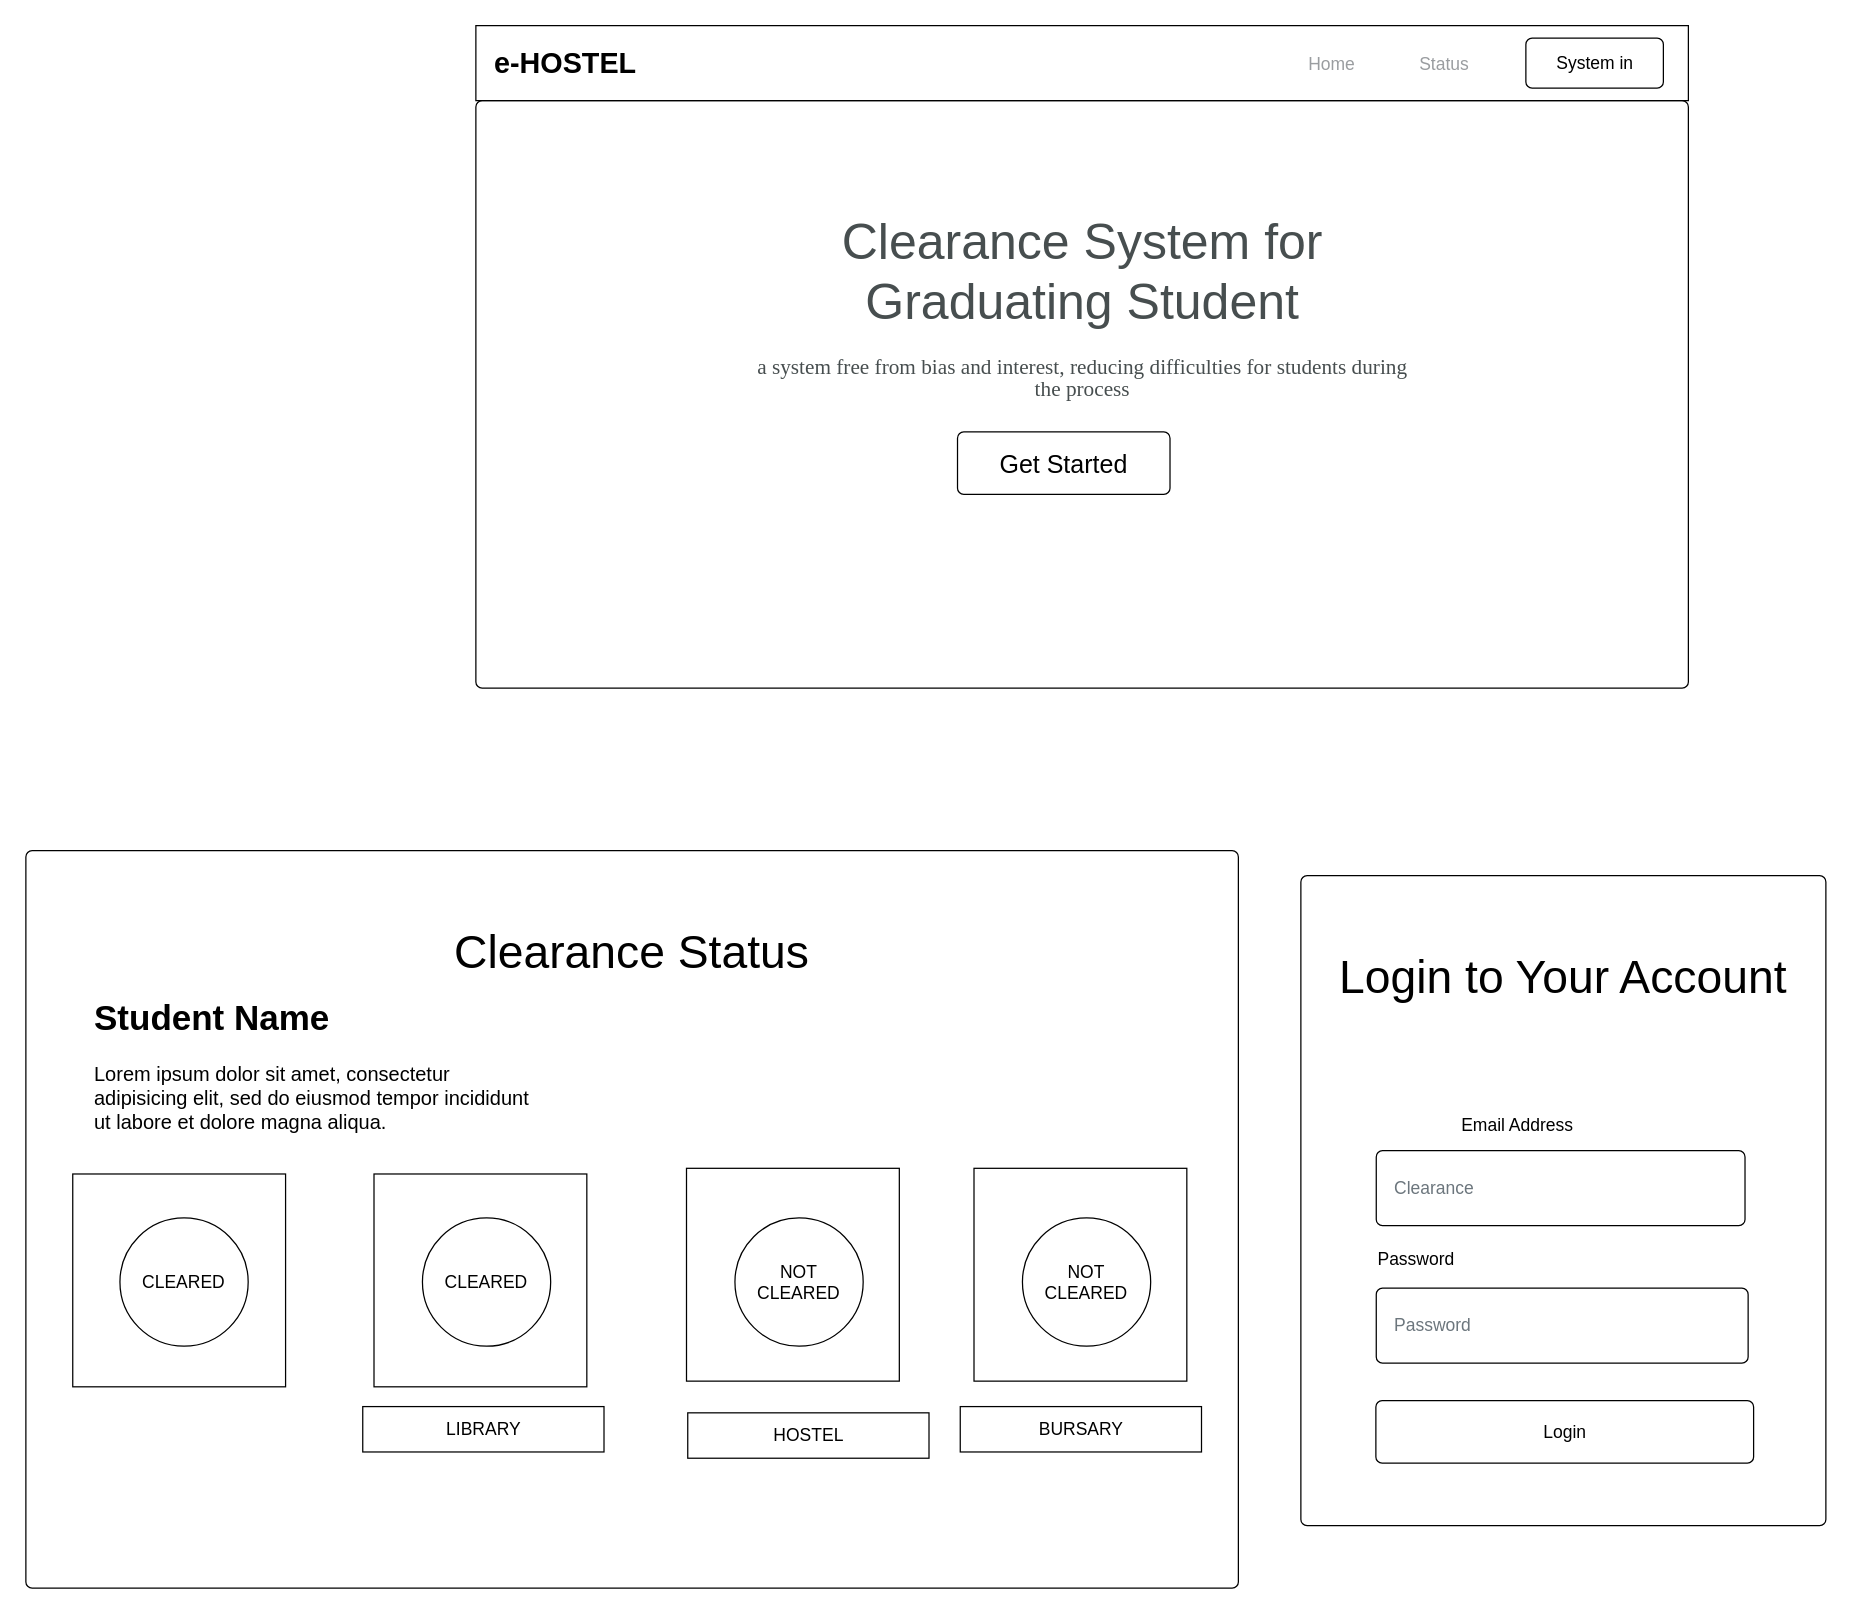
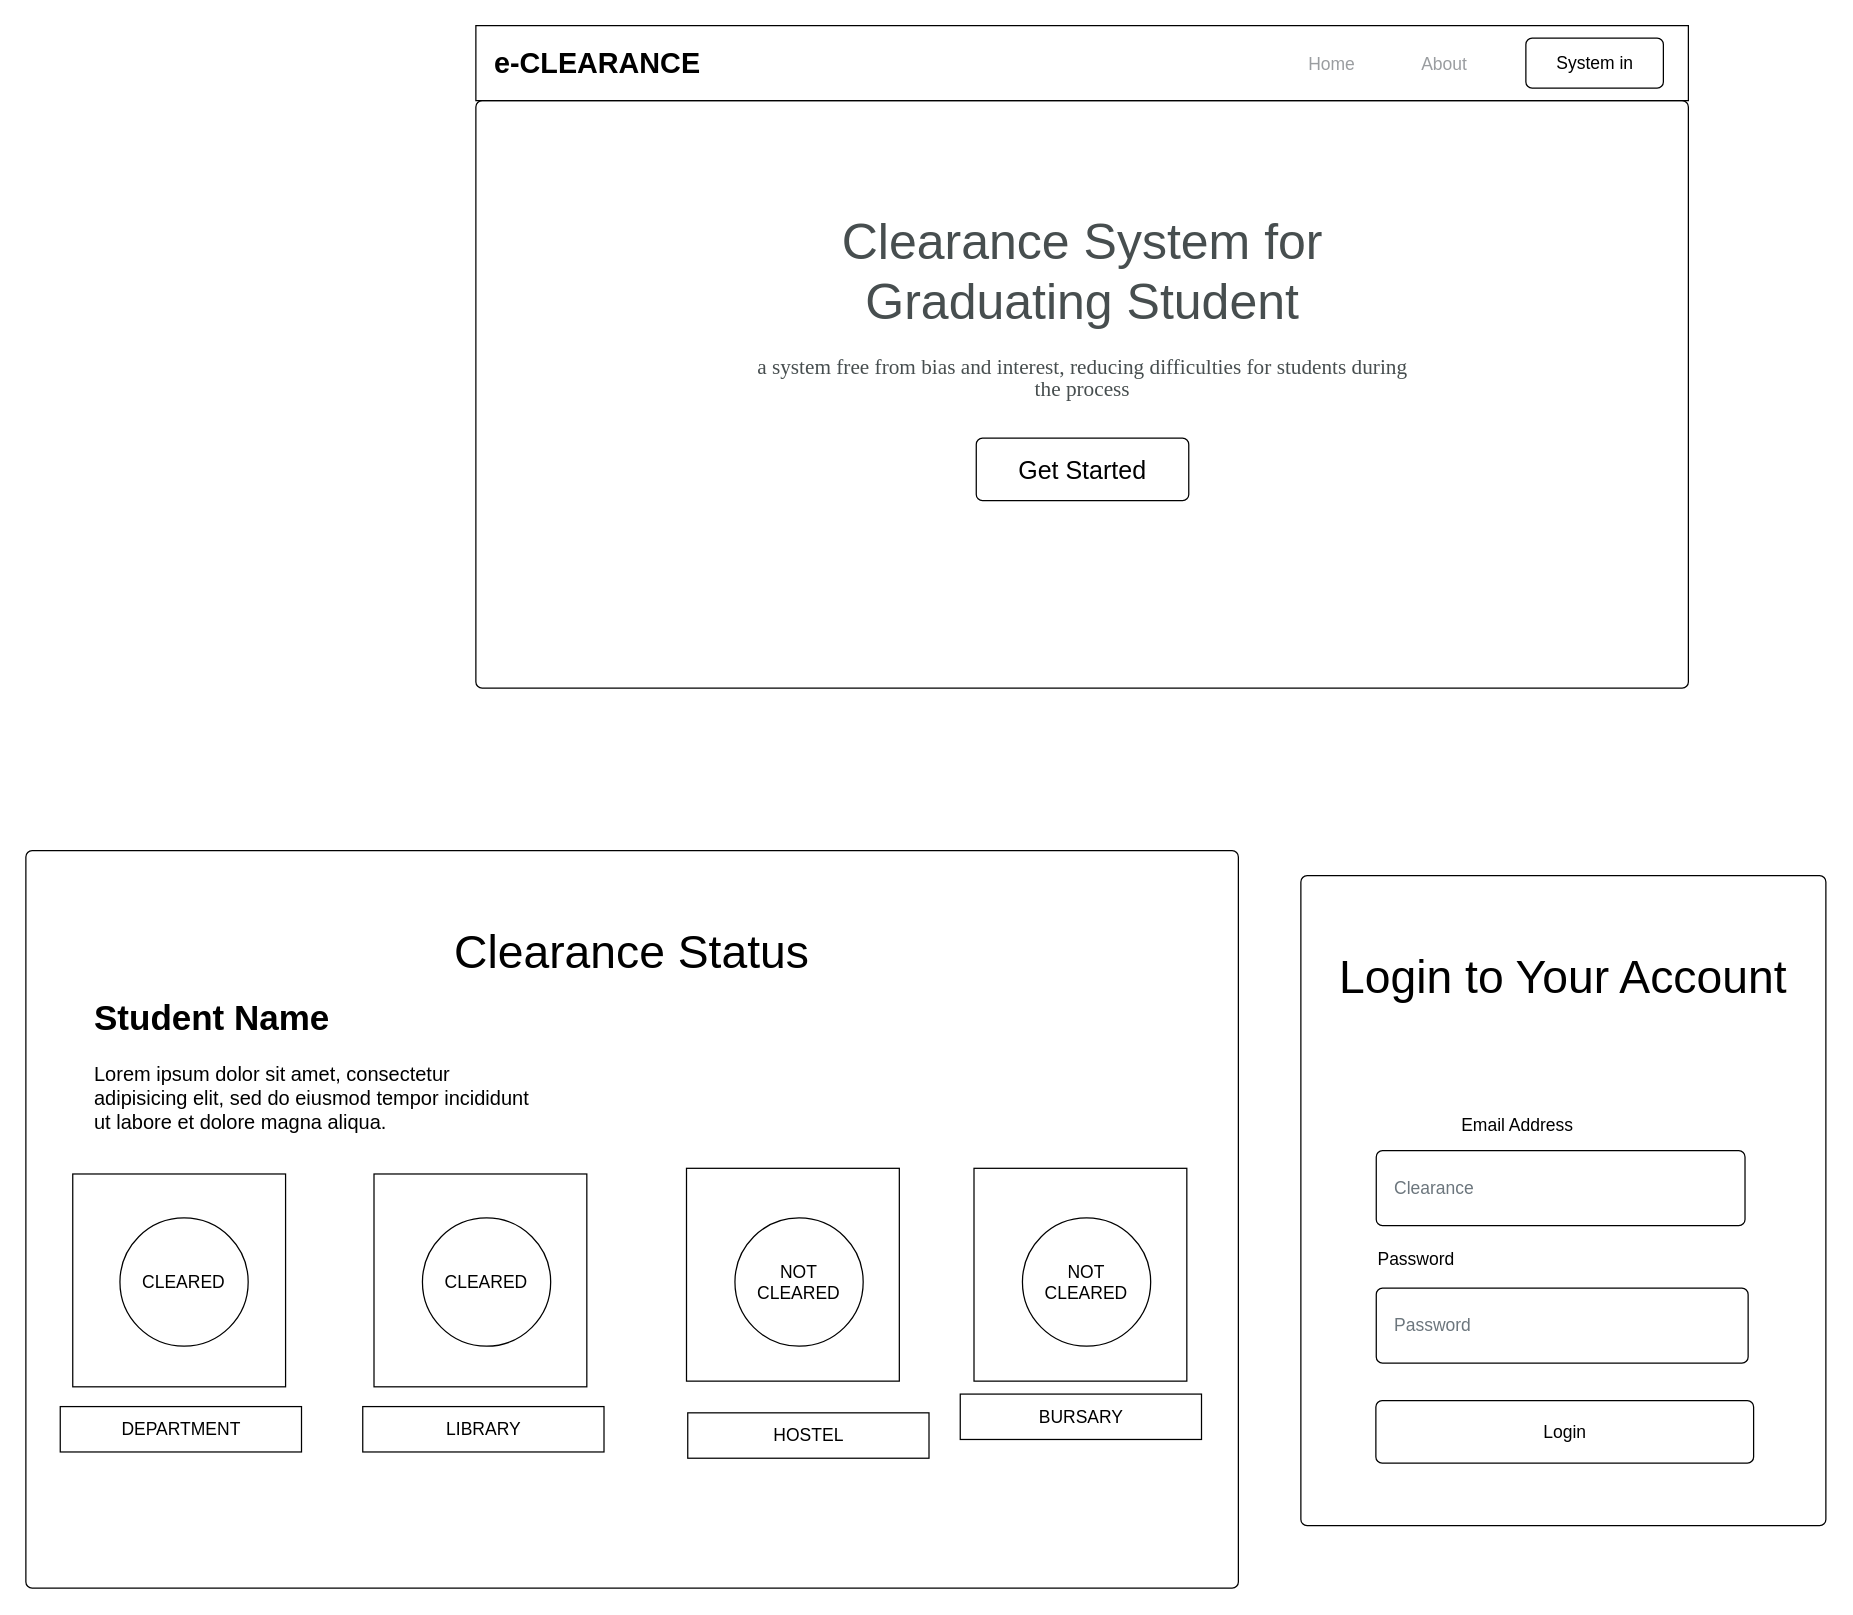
- <mxCell id="3" value="&lt;b&gt;&lt;font style=&quot;font-size: 23px&quot;&gt;e-HOSTEL&lt;/font&gt;&lt;/b&gt;" style="html=1;shadow=0;dashed=0;fontSize=16;align=left;spacing=15;fillColor=none;" parent="1" vertex="1"><mxGeometry x="380" y="20" width="970" height="60" as="geometry" /></mxCell>
+ <mxCell id="3" value="&lt;b&gt;&lt;font style=&quot;font-size: 23px&quot;&gt;e-CLEARANCE&lt;/font&gt;&lt;/b&gt;" style="html=1;shadow=0;dashed=0;fontSize=16;align=left;spacing=15;fillColor=none;" parent="1" vertex="1"><mxGeometry x="380" y="20" width="970" height="60" as="geometry" /></mxCell>
- <mxCell id="5" value="Status" style="fillColor=none;strokeColor=none;fontSize=14;fontColor=#9A9DA0;align=center;" parent="3" vertex="1"><mxGeometry x="740" y="10" width="70" height="40" as="geometry" /></mxCell>
+ <mxCell id="5" value="About" style="fillColor=none;strokeColor=none;fontSize=14;fontColor=#9A9DA0;align=center;" parent="3" vertex="1"><mxGeometry x="740" y="10" width="70" height="40" as="geometry" /></mxCell>
- <mxCell id="8" value="&lt;font style=&quot;font-size: 20px&quot; color=&quot;#000000&quot;&gt;Get Started&lt;/font&gt;" style="html=1;shadow=0;dashed=0;shape=mxgraph.bootstrap.rrect;rSize=5;fontSize=14;fontColor=#1CA5B8;fillColor=none;" parent="1" vertex="1"><mxGeometry x="765.31" y="345" width="170" height="50" as="geometry" /></mxCell>
+ <mxCell id="8" value="&lt;font style=&quot;font-size: 20px&quot; color=&quot;#000000&quot;&gt;Get Started&lt;/font&gt;" style="html=1;shadow=0;dashed=0;shape=mxgraph.bootstrap.rrect;rSize=5;fontSize=14;fontColor=#1CA5B8;fillColor=none;" parent="1" vertex="1"><mxGeometry x="780.31" y="350" width="170" height="50" as="geometry" /></mxCell>
+ <mxCell id="17" value="DEPARTMENT" style="rounded=0;whiteSpace=wrap;html=1;fontSize=14;" vertex="1" parent="15"><mxGeometry x="27.5" y="444.769" width="193" height="36.308" as="geometry" /></mxCell>
- <mxCell id="25" value="BURSARY" style="rounded=0;whiteSpace=wrap;html=1;fontSize=14;" vertex="1" parent="15"><mxGeometry x="747.5" y="444.769" width="193" height="36.308" as="geometry" /></mxCell>
+ <mxCell id="25" value="BURSARY" style="rounded=0;whiteSpace=wrap;html=1;fontSize=14;" vertex="1" parent="15"><mxGeometry x="747.5" y="434.769" width="193" height="36.308" as="geometry" /></mxCell>
